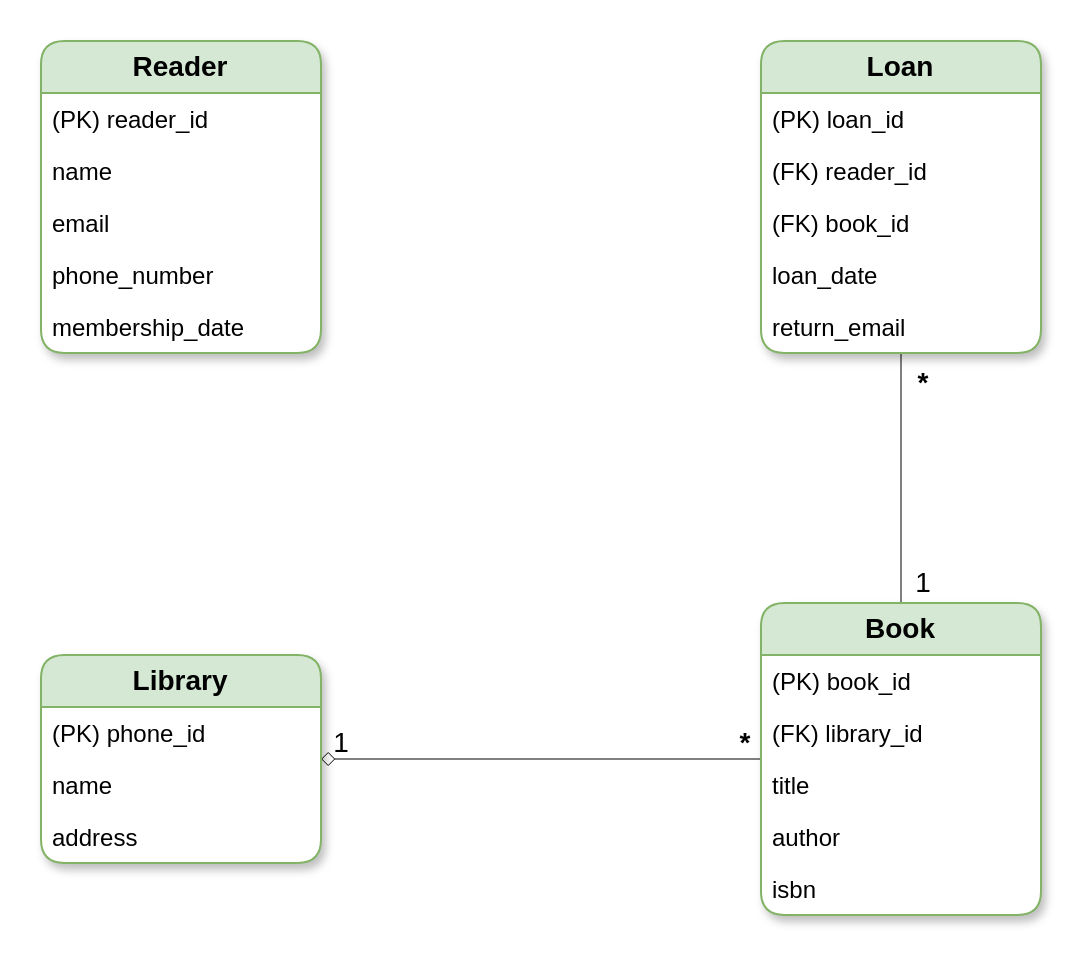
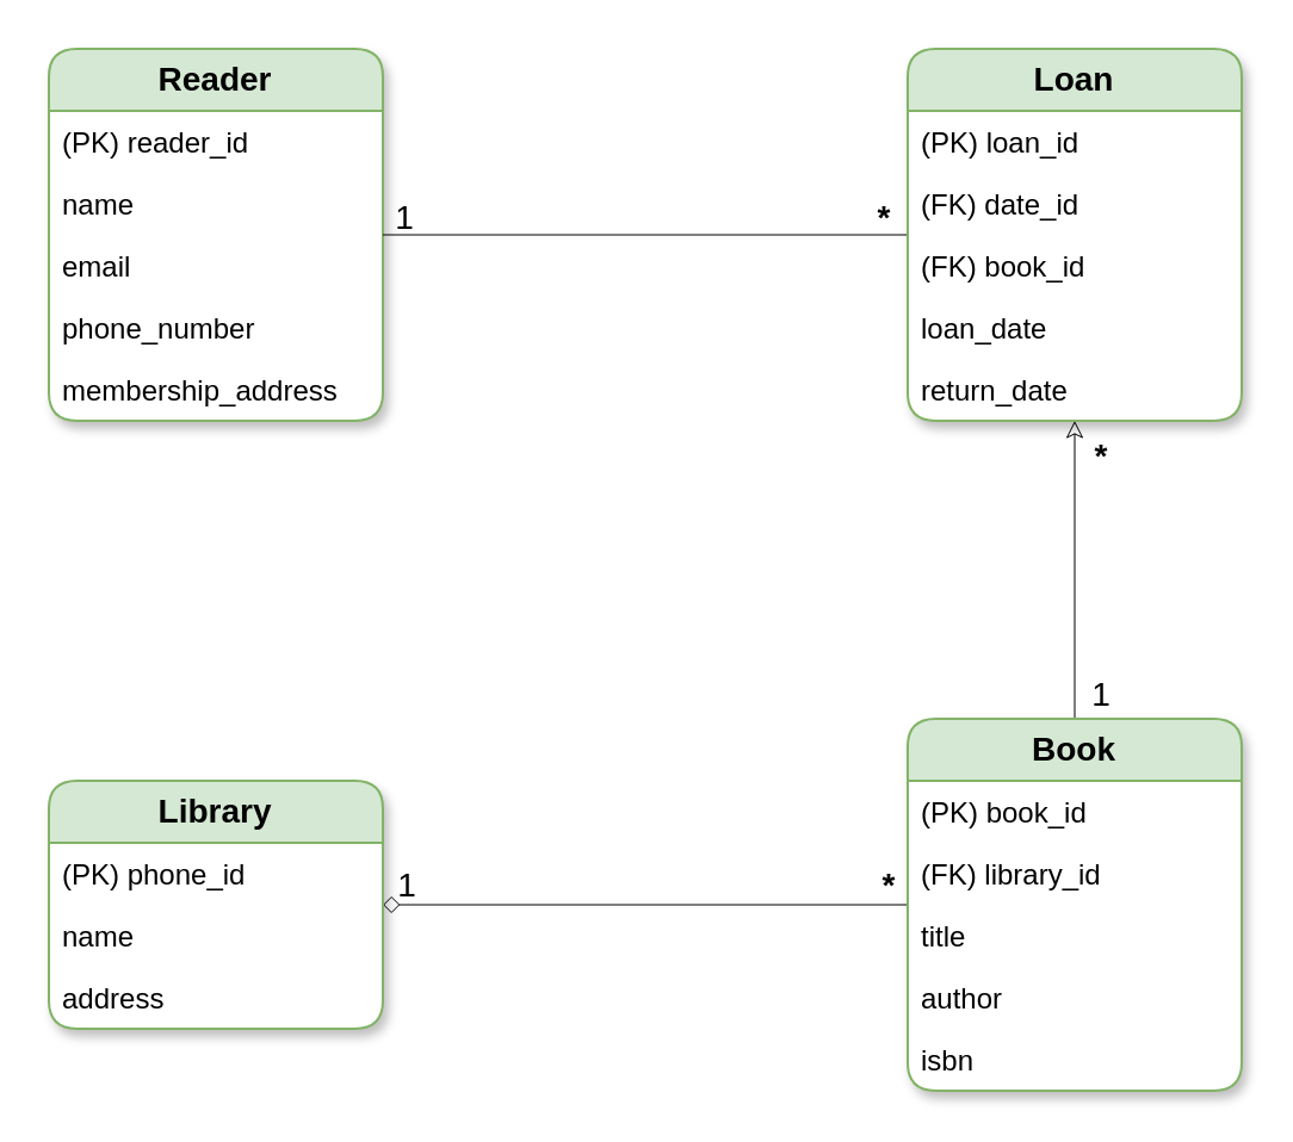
- <mxCell id="25" value="(FK) reader_id" style="text;strokeColor=none;fillColor=none;align=left;verticalAlign=top;spacingLeft=4;spacingRight=4;overflow=hidden;rotatable=0;points=[[0,0.5],[1,0.5]];portConstraint=eastwest;whiteSpace=wrap;html=1;" vertex="1" parent="23"><mxGeometry y="52" width="140" height="26" as="geometry" /></mxCell>
+ <mxCell id="25" value="(FK) date_id" style="text;strokeColor=none;fillColor=none;align=left;verticalAlign=top;spacingLeft=4;spacingRight=4;overflow=hidden;rotatable=0;points=[[0,0.5],[1,0.5]];portConstraint=eastwest;whiteSpace=wrap;html=1;" vertex="1" parent="23"><mxGeometry y="52" width="140" height="26" as="geometry" /></mxCell>
+ <mxCell id="20" style="edgeStyle=orthogonalEdgeStyle;rounded=0;orthogonalLoop=1;jettySize=auto;html=1;endArrow=none;endFill=0;strokeWidth=0.5;" edge="1" parent="1" source="23" target="2"><mxGeometry relative="1" as="geometry" /></mxCell>
+ <mxCell id="21" value="*" style="edgeLabel;html=1;align=center;verticalAlign=middle;resizable=0;points=[];labelBackgroundColor=none;fontSize=14;fontStyle=1" vertex="1" connectable="0" parent="20"><mxGeometry x="-0.896" y="-1" relative="1" as="geometry"><mxPoint y="-7" as="offset" /></mxGeometry></mxCell>
+ <mxCell id="22" value="1" style="edgeLabel;html=1;align=center;verticalAlign=middle;resizable=0;points=[];labelBackgroundColor=none;fontSize=14;fontStyle=0" vertex="1" connectable="0" parent="20"><mxGeometry x="0.927" relative="1" as="geometry"><mxPoint y="-8" as="offset" /></mxGeometry></mxCell>
- <mxCell id="7" value="membership_date" style="text;strokeColor=none;fillColor=none;align=left;verticalAlign=top;spacingLeft=4;spacingRight=4;overflow=hidden;rotatable=0;points=[[0,0.5],[1,0.5]];portConstraint=eastwest;whiteSpace=wrap;html=1;" vertex="1" parent="2"><mxGeometry y="130" width="140" height="26" as="geometry" /></mxCell>
+ <mxCell id="7" value="membership_address" style="text;strokeColor=none;fillColor=none;align=left;verticalAlign=top;spacingLeft=4;spacingRight=4;overflow=hidden;rotatable=0;points=[[0,0.5],[1,0.5]];portConstraint=eastwest;whiteSpace=wrap;html=1;" vertex="1" parent="2"><mxGeometry y="130" width="140" height="26" as="geometry" /></mxCell>
- <mxCell id="28" value="&lt;div&gt;return_email&lt;/div&gt;" style="text;strokeColor=none;fillColor=none;align=left;verticalAlign=top;spacingLeft=4;spacingRight=4;overflow=hidden;rotatable=0;points=[[0,0.5],[1,0.5]];portConstraint=eastwest;whiteSpace=wrap;html=1;" vertex="1" parent="23"><mxGeometry y="130" width="140" height="26" as="geometry" /></mxCell>
+ <mxCell id="28" value="&lt;div&gt;return_date&lt;/div&gt;" style="text;strokeColor=none;fillColor=none;align=left;verticalAlign=top;spacingLeft=4;spacingRight=4;overflow=hidden;rotatable=0;points=[[0,0.5],[1,0.5]];portConstraint=eastwest;whiteSpace=wrap;html=1;" vertex="1" parent="23"><mxGeometry y="130" width="140" height="26" as="geometry" /></mxCell>
- <mxCell id="11" style="edgeStyle=orthogonalEdgeStyle;rounded=0;orthogonalLoop=1;jettySize=auto;html=1;endArrow=none;endFill=0;strokeWidth=0.5;" edge="1" parent="1" source="14" target="23"><mxGeometry relative="1" as="geometry" /></mxCell>
+ <mxCell id="11" style="edgeStyle=orthogonalEdgeStyle;rounded=0;orthogonalLoop=1;jettySize=auto;html=1;endArrow=classic;endFill=0;strokeWidth=0.5;" edge="1" parent="1" source="14" target="23"><mxGeometry relative="1" as="geometry" /></mxCell>
